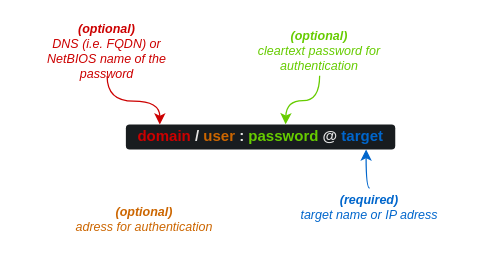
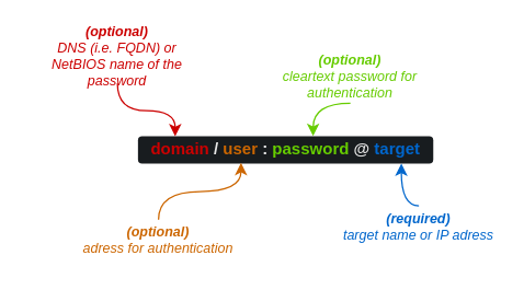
- <mxCell id="10" value="&lt;font color=&quot;#66cc00&quot; style=&quot;font-size: 10px&quot;&gt;&lt;b&gt;(optional)&lt;/b&gt;&lt;br&gt;cleartext password for authentication&lt;br&gt;&lt;/font&gt;" style="text;html=1;strokeColor=none;fillColor=none;align=center;verticalAlign=middle;whiteSpace=wrap;rounded=0;fontSize=10;fontStyle=2" parent="1" vertex="1"><mxGeometry x="190" y="20" width="130" height="40" as="geometry" /></mxCell>
+ <mxCell id="10" value="&lt;font color=&quot;#66cc00&quot; style=&quot;font-size: 10px&quot;&gt;&lt;b&gt;(optional)&lt;/b&gt;&lt;br&gt;cleartext password for authentication&lt;br&gt;&lt;/font&gt;" style="text;html=1;strokeColor=none;fillColor=none;align=center;verticalAlign=middle;whiteSpace=wrap;rounded=0;fontSize=10;fontStyle=2" parent="1" vertex="1"><mxGeometry x="190" y="35" width="130" height="40" as="geometry" /></mxCell>
+ <mxCell id="4" style="edgeStyle=orthogonalEdgeStyle;curved=1;rounded=0;orthogonalLoop=1;jettySize=auto;html=1;strokeColor=#CC6600;entryX=0.349;entryY=0.979;entryDx=0;entryDy=0;entryPerimeter=0;" parent="1" source="5" target="2" edge="1"><mxGeometry relative="1" as="geometry"><mxPoint x="172" y="120" as="targetPoint" /></mxGeometry></mxCell>
- <mxCell id="8" value="&lt;font color=&quot;#0066cc&quot; style=&quot;font-size: 10px&quot;&gt;&lt;b&gt;(required)&lt;/b&gt;&lt;br&gt;target name or IP adress&lt;br&gt;&lt;/font&gt;" style="text;html=1;strokeColor=none;fillColor=none;align=center;verticalAlign=middle;whiteSpace=wrap;rounded=0;fontSize=10;fontStyle=2" parent="1" vertex="1"><mxGeometry x="230" y="150" width="130" height="30" as="geometry" /></mxCell>
+ <mxCell id="8" value="&lt;font color=&quot;#0066cc&quot; style=&quot;font-size: 10px&quot;&gt;&lt;b&gt;(required)&lt;/b&gt;&lt;br&gt;target name or IP adress&lt;br&gt;&lt;/font&gt;" style="text;html=1;strokeColor=none;fillColor=none;align=center;verticalAlign=middle;whiteSpace=wrap;rounded=0;fontSize=10;fontStyle=2" parent="1" vertex="1"><mxGeometry x="240" y="150" width="130" height="30" as="geometry" /></mxCell>
